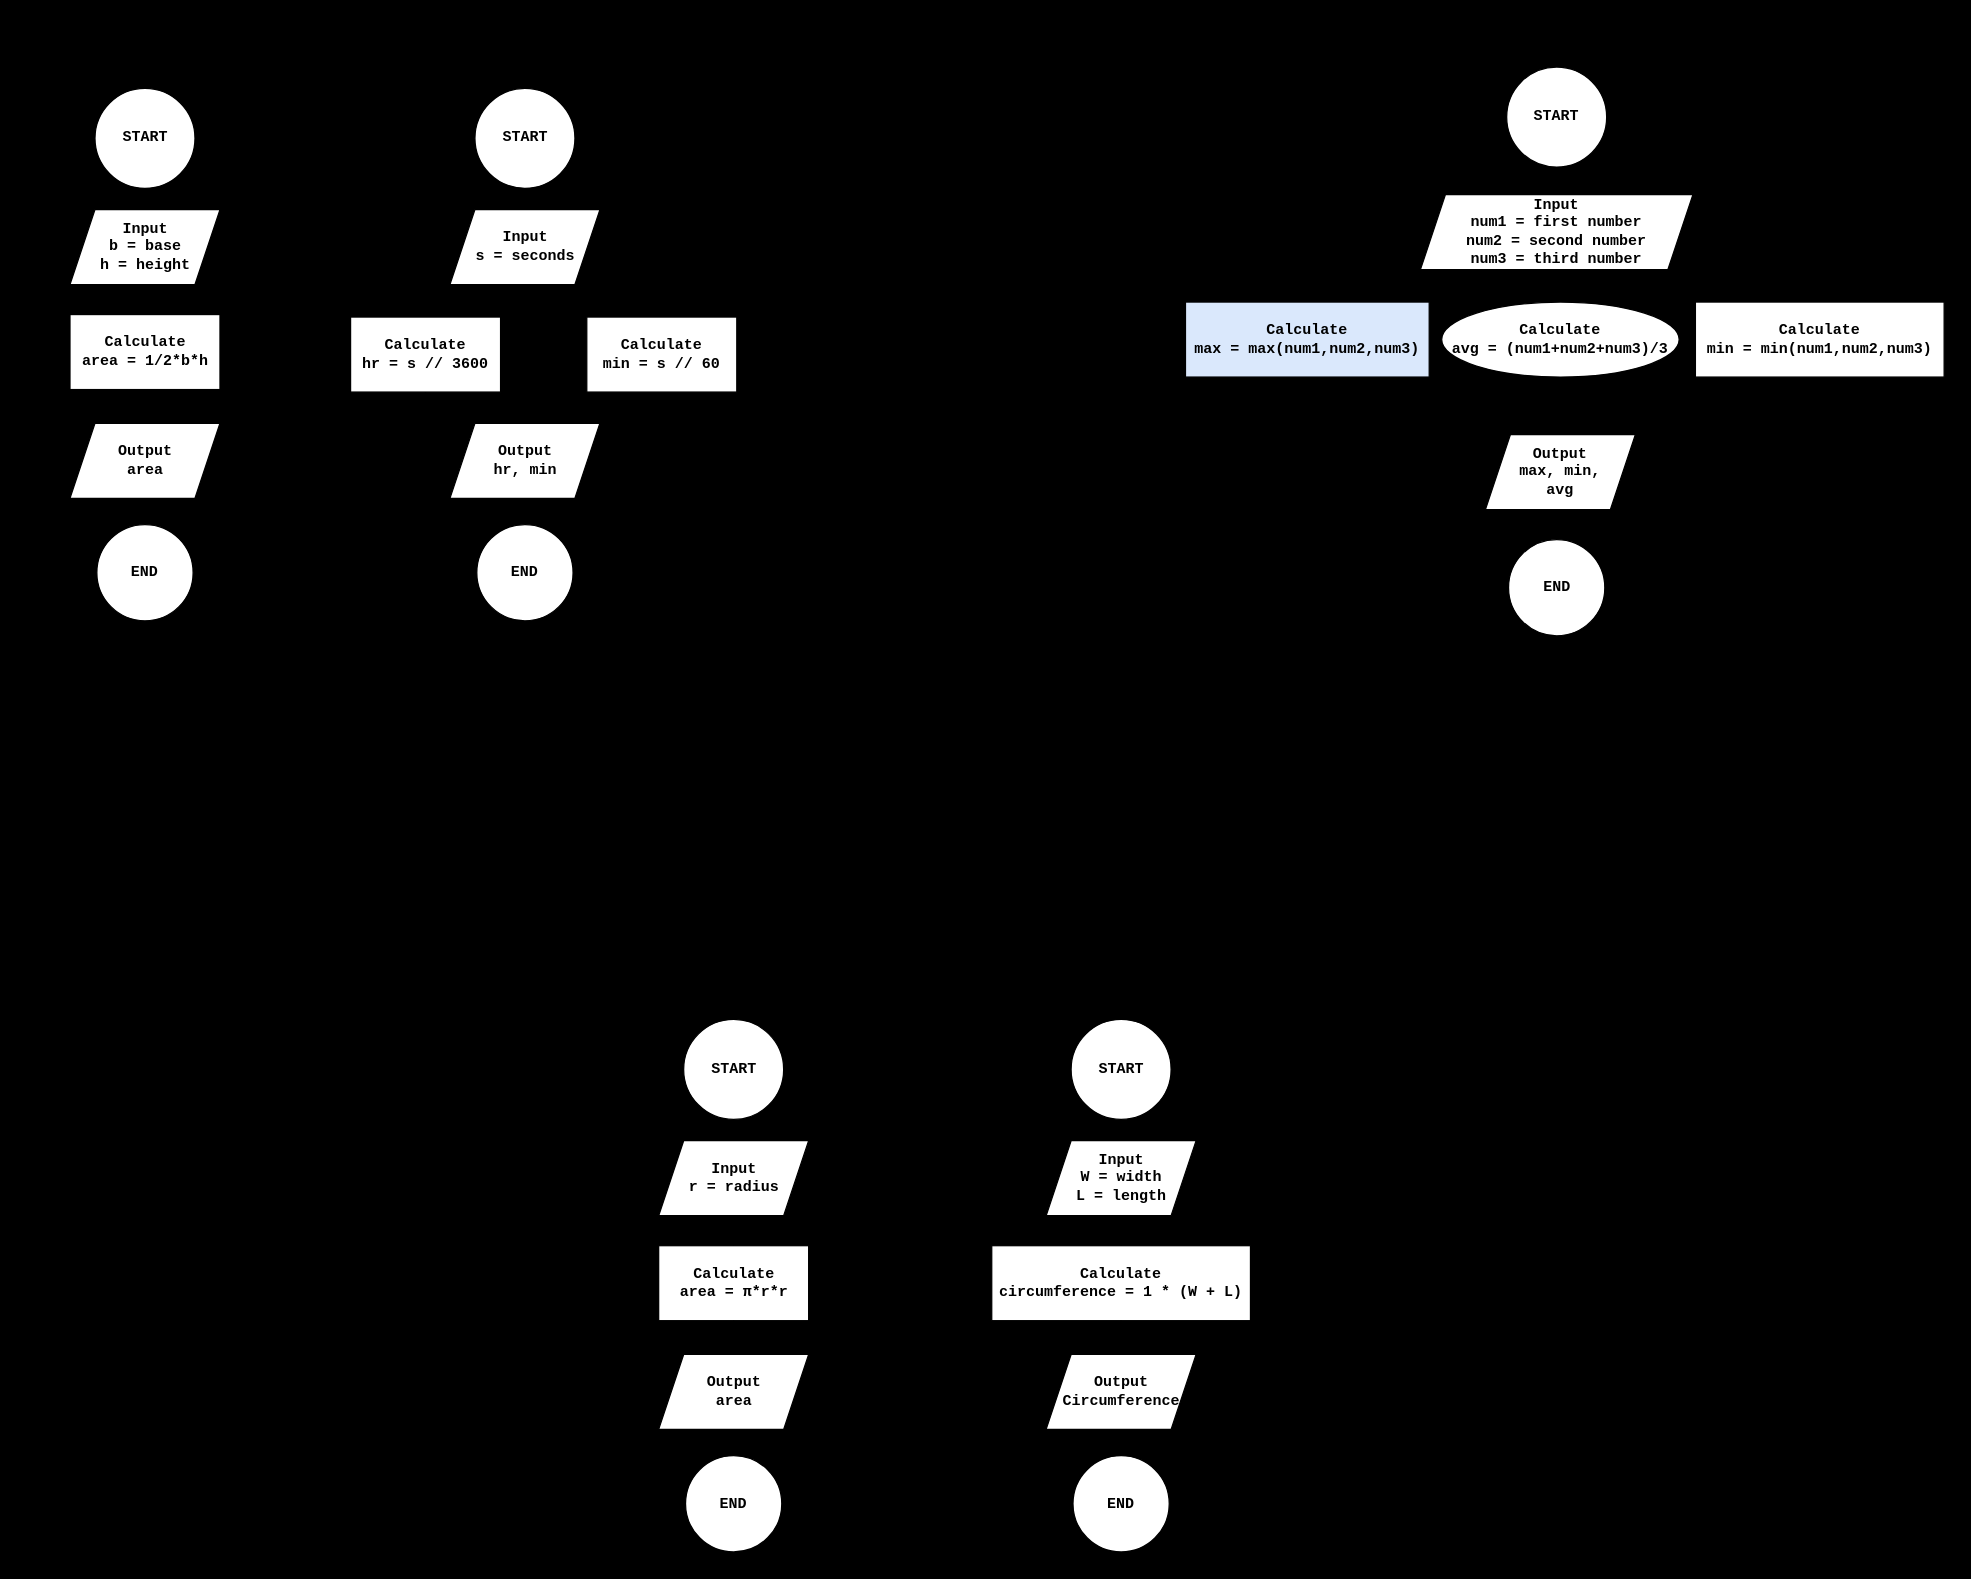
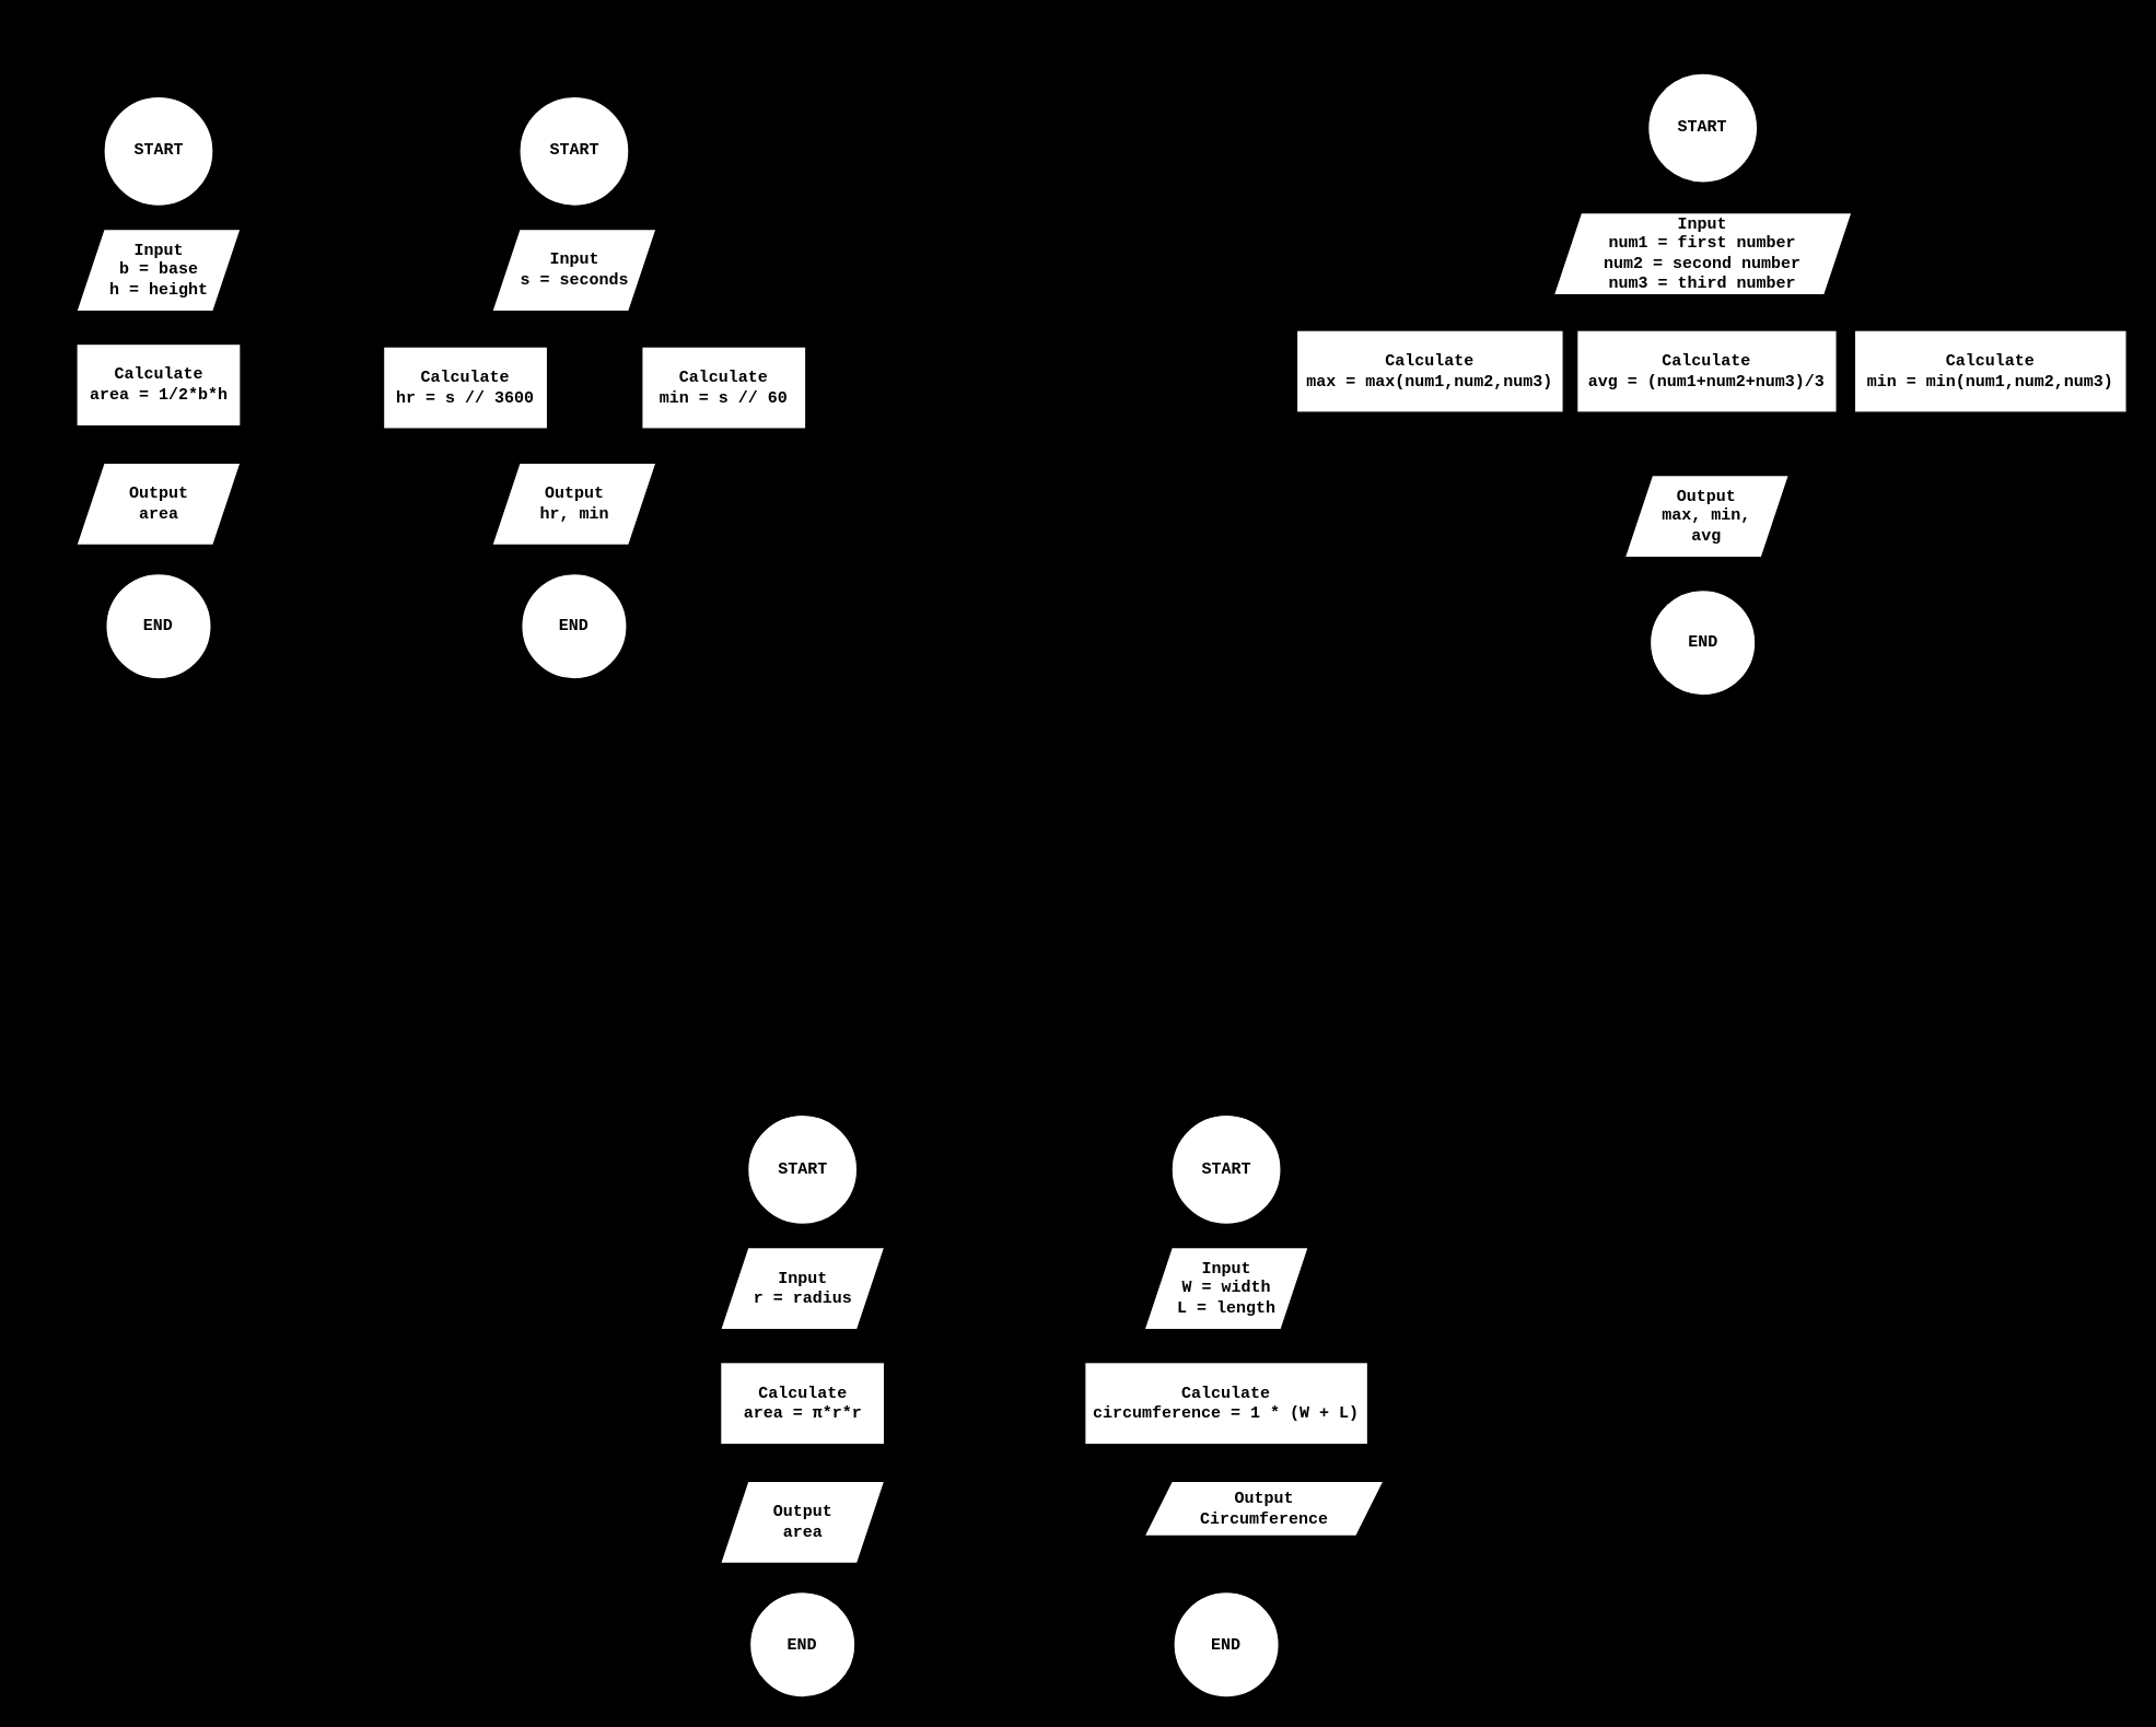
- <mxCell id="22" value="Calculate&lt;br&gt;max = max(num1,num2,num3)" style="rounded=0;whiteSpace=wrap;html=1;fontFamily=Courier New;fontStyle=1;fillColor=#dae8fc;" parent="1" vertex="1"><mxGeometry x="948" y="241" width="195" height="60" as="geometry" /></mxCell>
+ <mxCell id="22" value="Calculate&lt;br&gt;max = max(num1,num2,num3)" style="rounded=0;whiteSpace=wrap;html=1;fontFamily=Courier New;fontStyle=1" parent="1" vertex="1"><mxGeometry x="948" y="241" width="195" height="60" as="geometry" /></mxCell>
- <mxCell id="28" value="Calculate&lt;br&gt;avg = (num1+num2+num3)/3" style="ellipse;whiteSpace=wrap;html=1;fontFamily=Courier New;fontStyle=1;" parent="1" vertex="1"><mxGeometry x="1153" y="241" width="190" height="60" as="geometry" /></mxCell>
+ <mxCell id="28" value="Calculate&lt;br&gt;avg = (num1+num2+num3)/3" style="rounded=0;whiteSpace=wrap;html=1;fontFamily=Courier New;fontStyle=1" parent="1" vertex="1"><mxGeometry x="1153" y="241" width="190" height="60" as="geometry" /></mxCell>
- <mxCell id="34" value="Output&lt;br&gt;Circumference" style="shape=parallelogram;perimeter=parallelogramPerimeter;whiteSpace=wrap;html=1;fixedSize=1;fontFamily=Courier New;fontStyle=1" parent="1" vertex="1"><mxGeometry x="836.5" y="1083" width="120" height="60" as="geometry" /></mxCell>
+ <mxCell id="34" value="Output&lt;br&gt;Circumference" style="shape=parallelogram;perimeter=parallelogramPerimeter;whiteSpace=wrap;html=1;fixedSize=1;fontFamily=Courier New;fontStyle=1" parent="1" vertex="1"><mxGeometry x="836.5" y="1083" width="175" height="40" as="geometry" /></mxCell>
